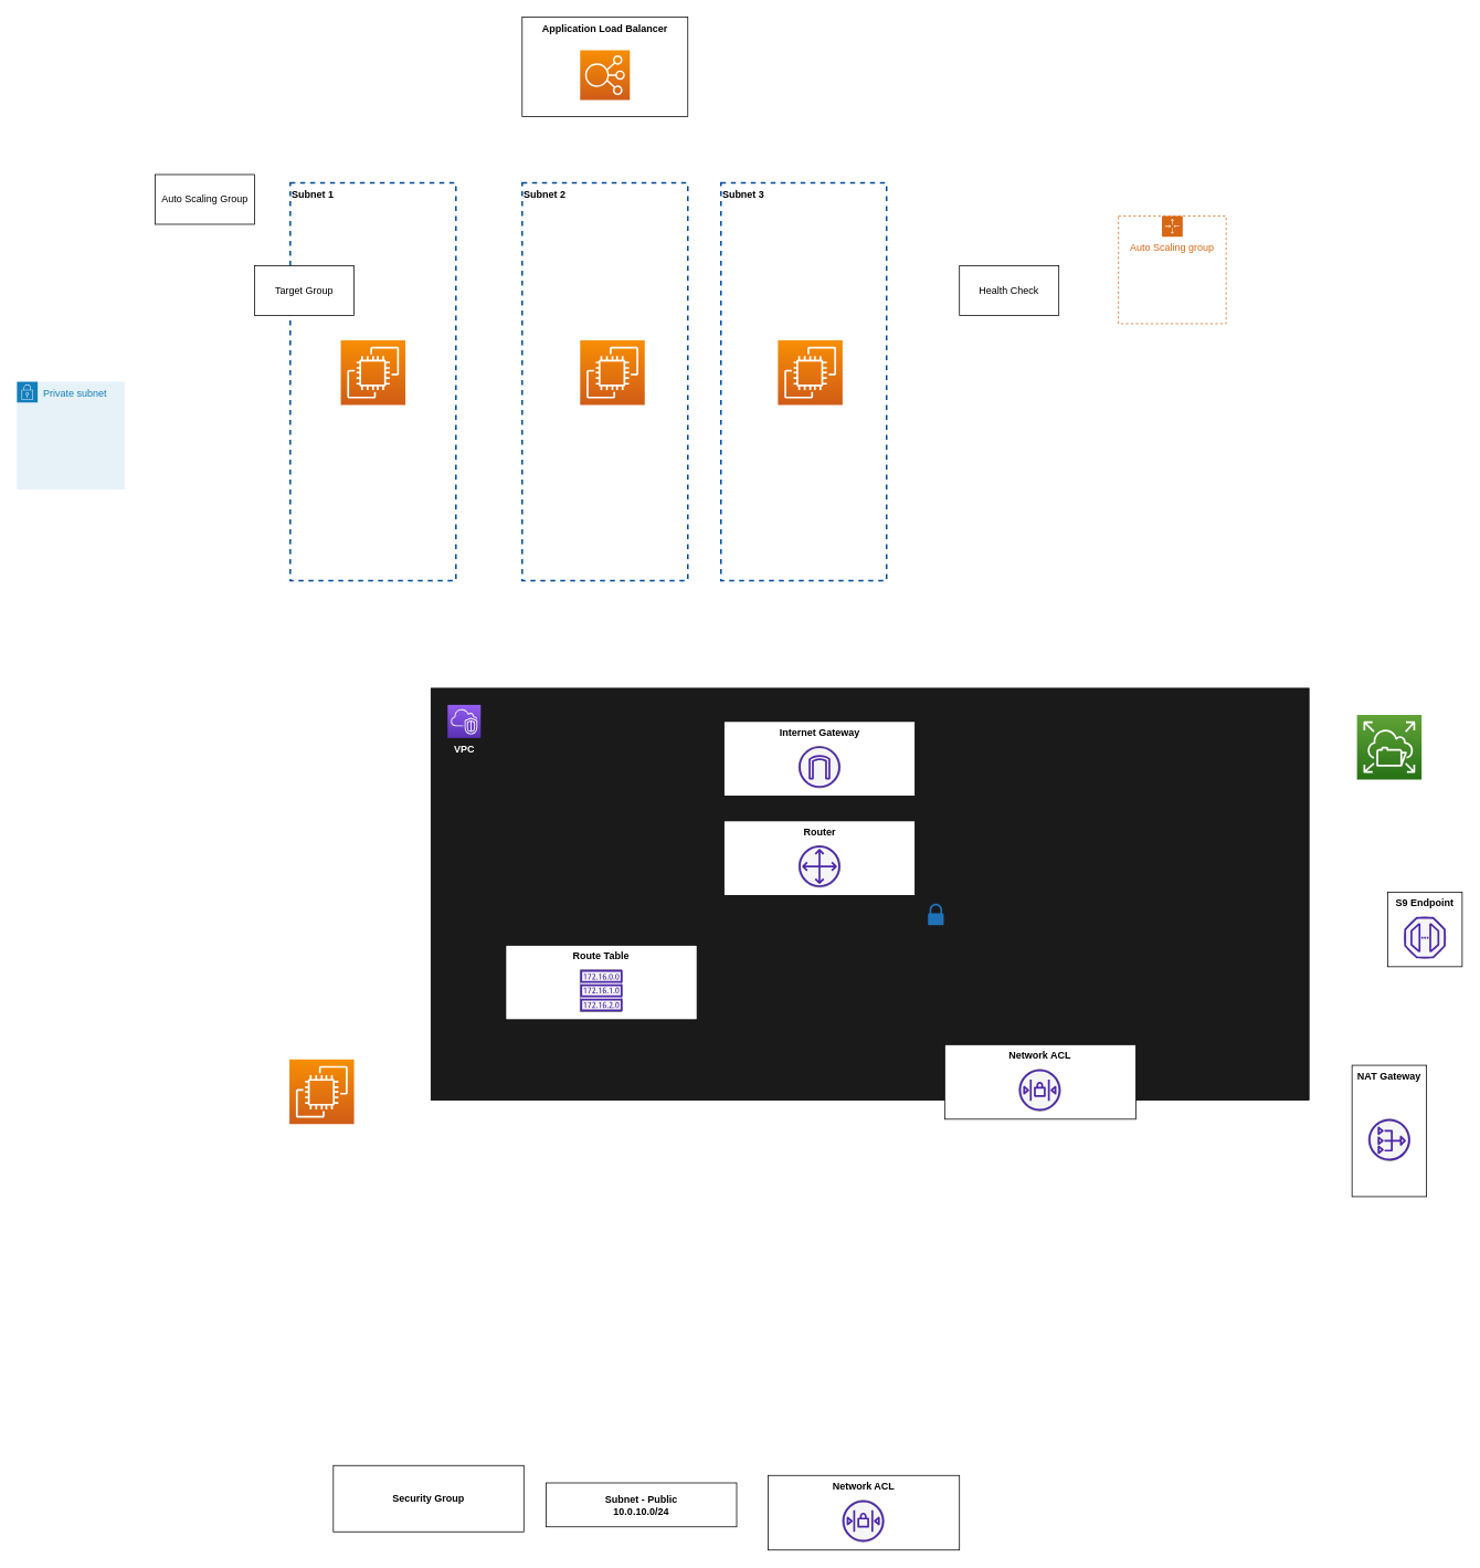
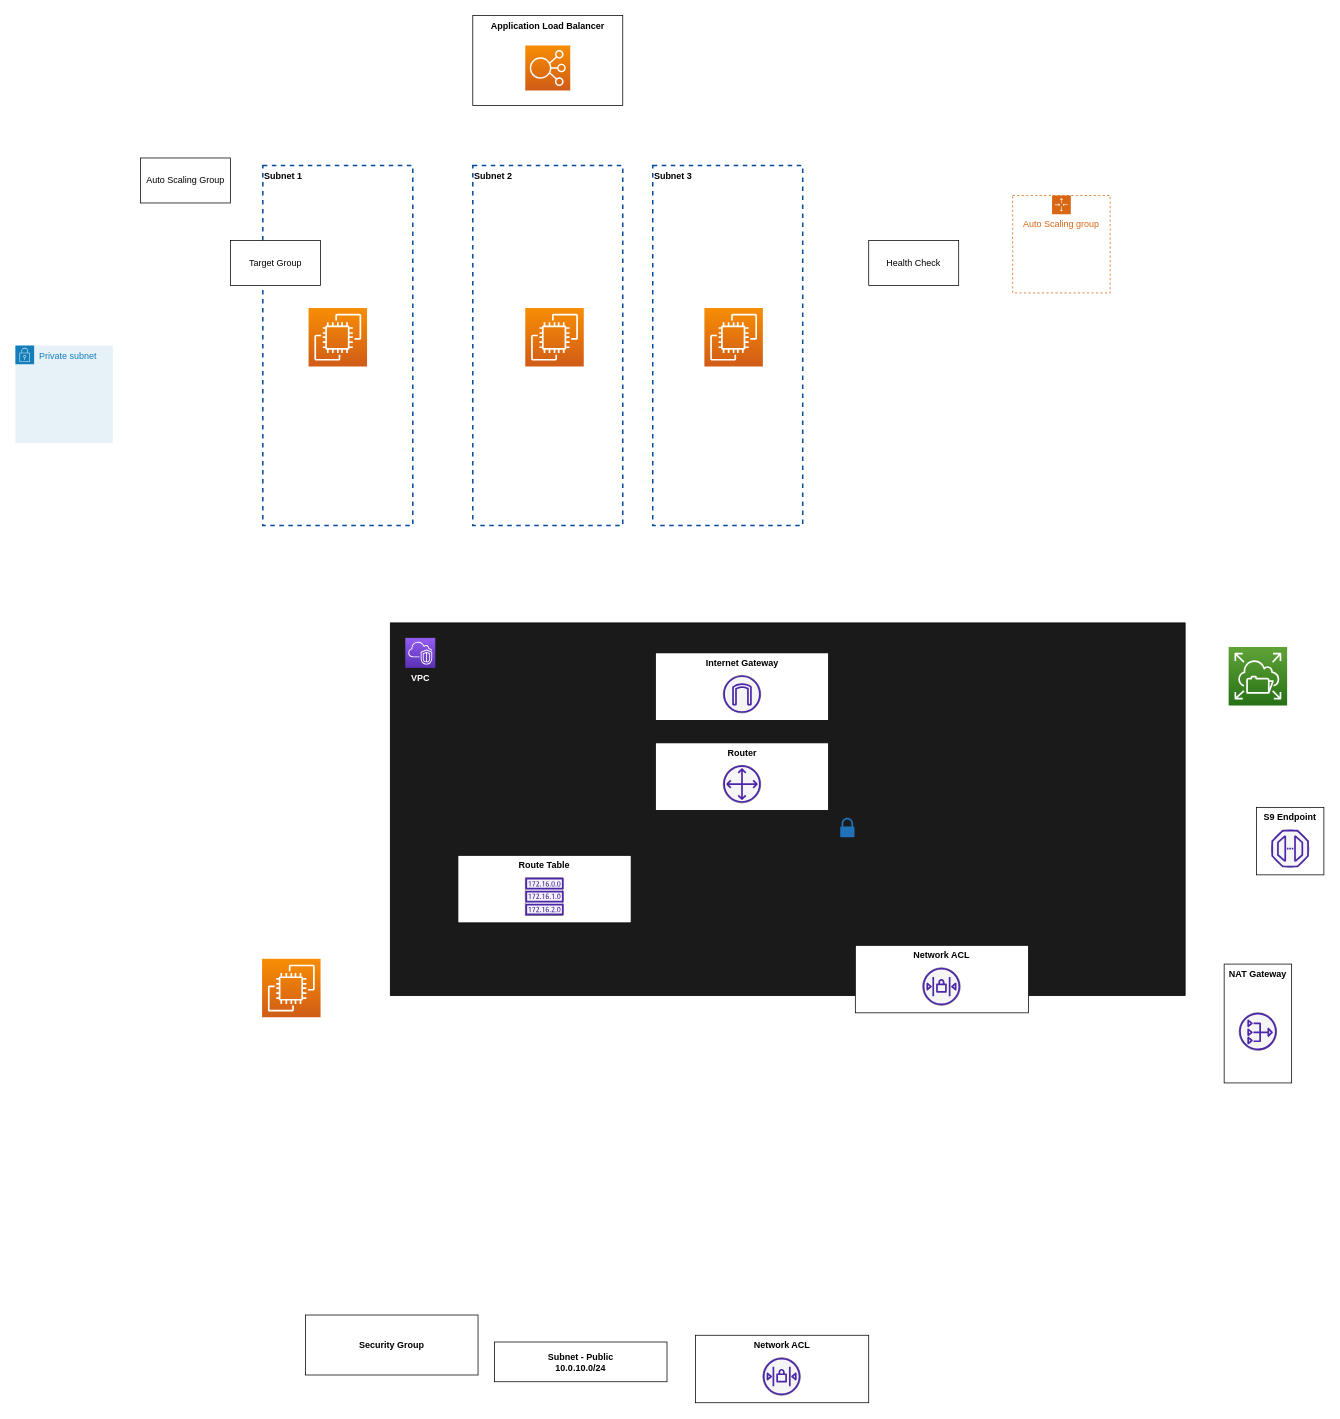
- <mxCell id="15" value="Security Group" style="rounded=0;whiteSpace=wrap;html=1;verticalAlign=middle;fontStyle=1" parent="1" vertex="1"><mxGeometry x="402" y="1768" width="230" height="80" as="geometry" /></mxCell>
+ <mxCell id="15" value="Security Group" style="rounded=0;whiteSpace=wrap;html=1;verticalAlign=middle;fontStyle=1" parent="1" vertex="1"><mxGeometry x="407" y="1753" width="230" height="80" as="geometry" /></mxCell>
